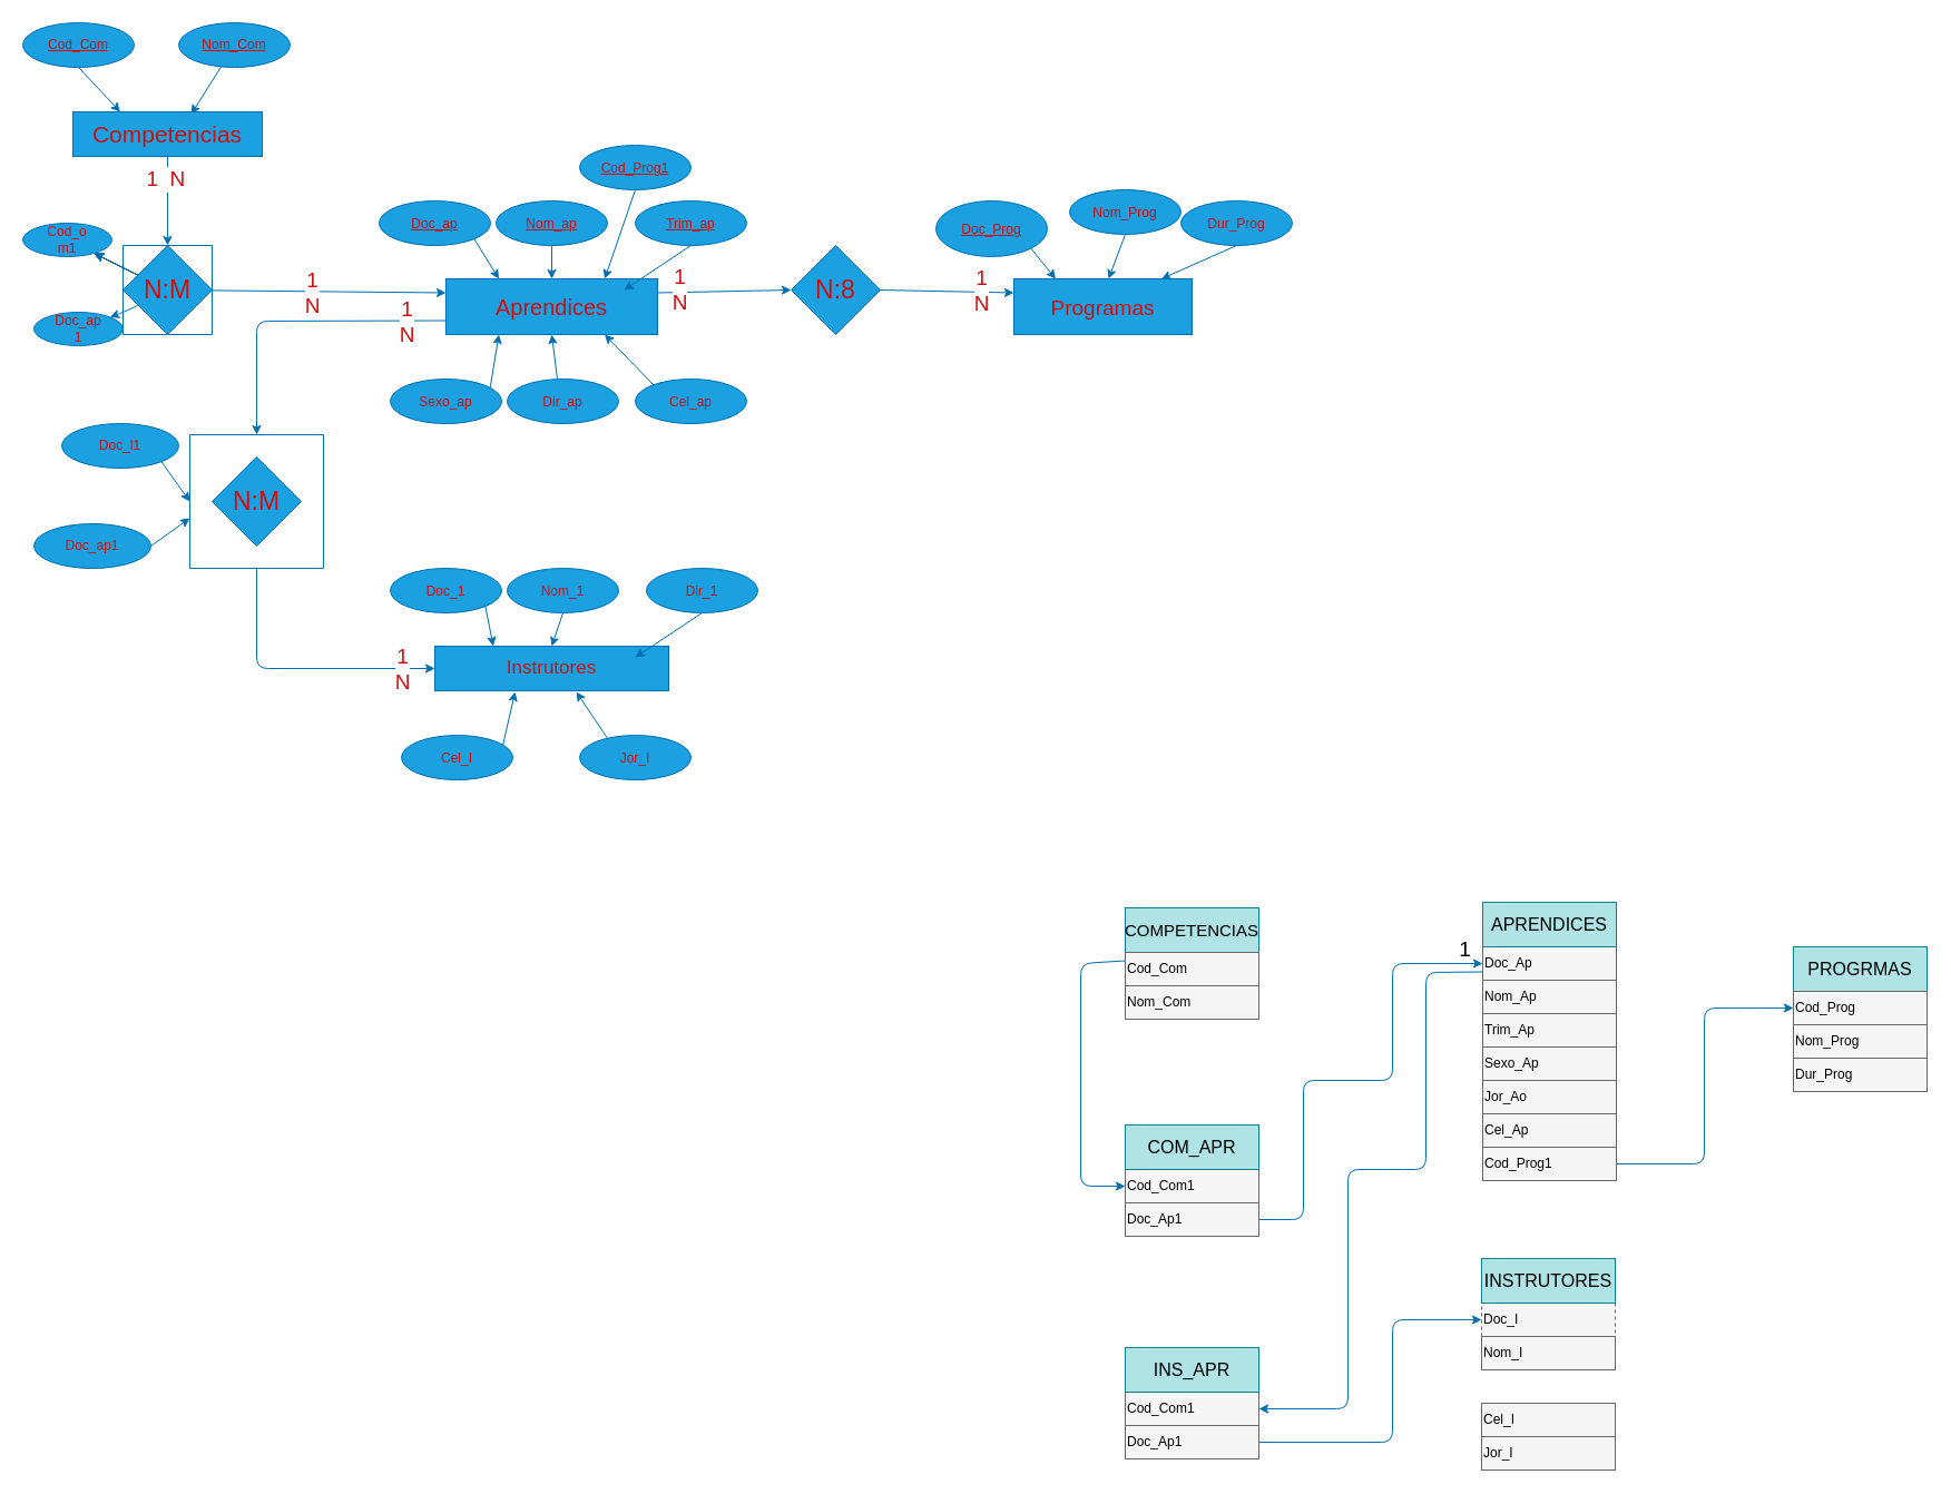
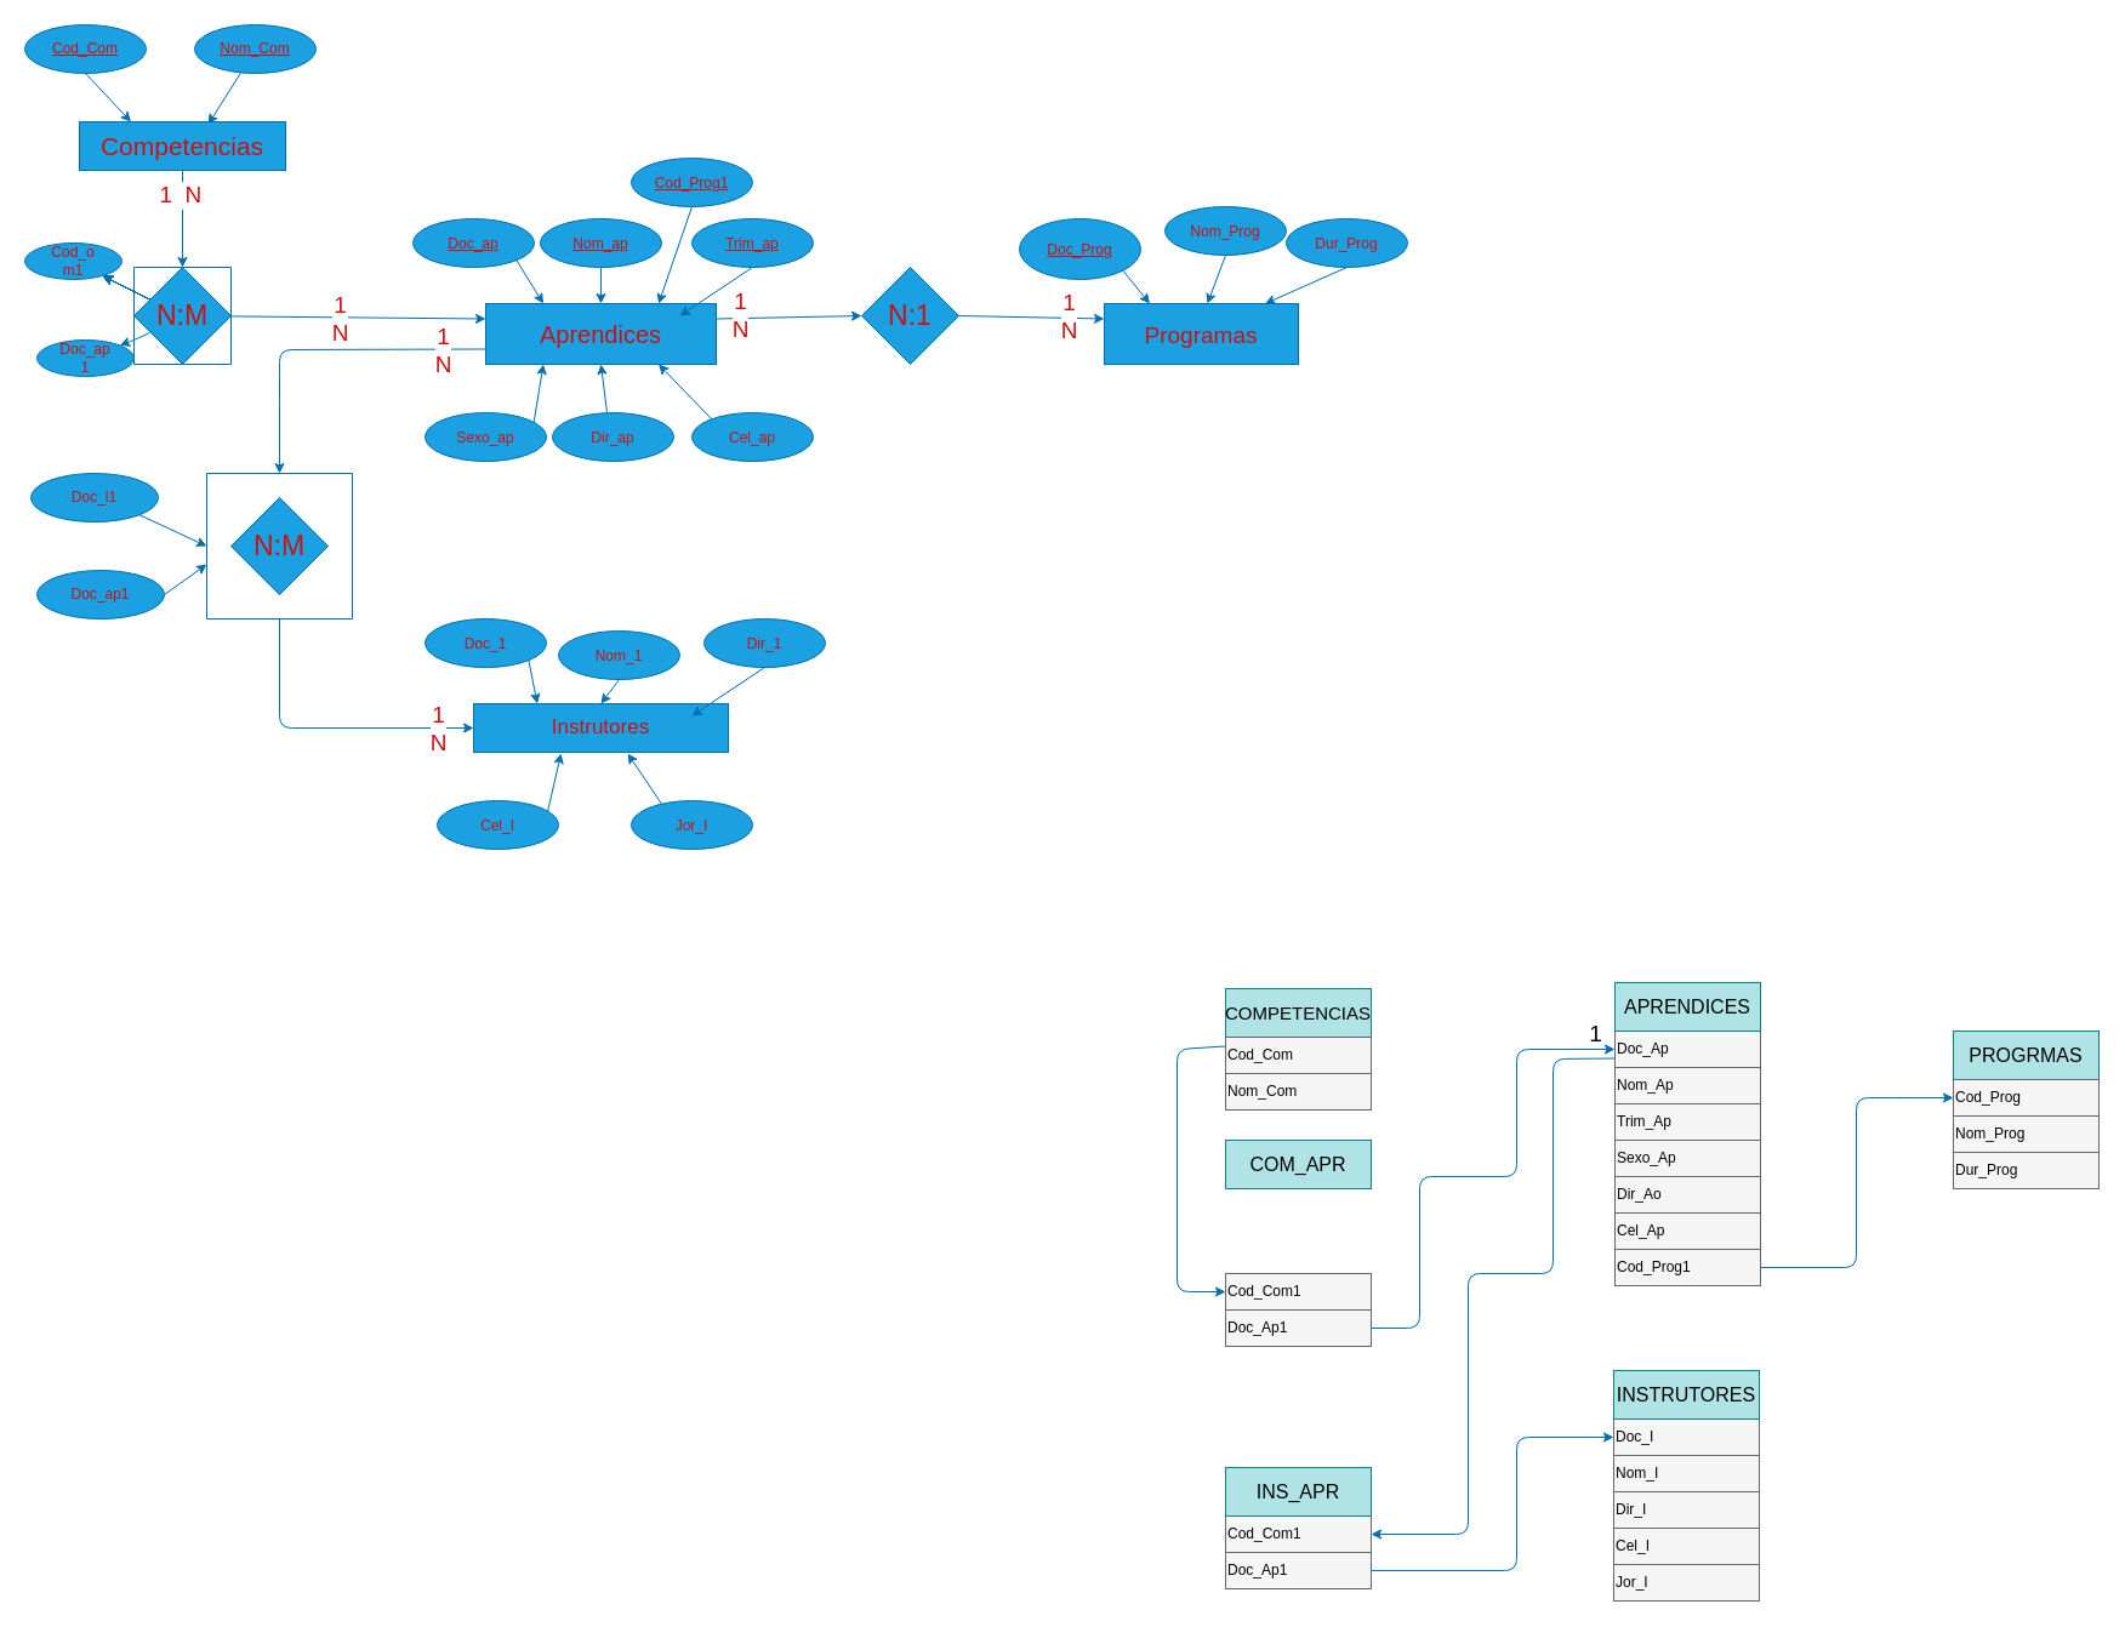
- <mxCell id="46" value="N:8" style="rhombus;whiteSpace=wrap;html=1;fontSize=23;fillColor=#1ba1e2;fontColor=#CC1010;strokeColor=#006EAF;" parent="1" vertex="1"><mxGeometry x="710" y="220" width="80" height="80" as="geometry" /></mxCell>
+ <mxCell id="46" value="N:1" style="rhombus;whiteSpace=wrap;html=1;fontSize=23;fillColor=#1ba1e2;fontColor=#CC1010;strokeColor=#006EAF;" parent="1" vertex="1"><mxGeometry x="710" y="220" width="80" height="80" as="geometry" /></mxCell>
- <mxCell id="41" value="Doc_l1" style="ellipse;whiteSpace=wrap;html=1;fontColor=#CC1010;fillColor=#1ba1e2;strokeColor=#006EAF;" parent="1" vertex="1"><mxGeometry x="55" y="380" width="105" height="40" as="geometry" /></mxCell>
+ <mxCell id="41" value="Doc_l1" style="ellipse;whiteSpace=wrap;html=1;fontColor=#CC1010;fillColor=#1ba1e2;strokeColor=#006EAF;" parent="1" vertex="1"><mxGeometry x="25" y="390" width="105" height="40" as="geometry" /></mxCell>
- <mxCell id="64" value="&lt;font style=&quot;font-size: 12px;&quot;&gt;Nom_1&lt;/font&gt;" style="ellipse;whiteSpace=wrap;html=1;fontSize=17;fontColor=#CC1010;fillColor=#1ba1e2;strokeColor=#006EAF;" parent="1" vertex="1"><mxGeometry x="455" y="510" width="100" height="40" as="geometry" /></mxCell>
+ <mxCell id="64" value="&lt;font style=&quot;font-size: 12px;&quot;&gt;Nom_1&lt;/font&gt;" style="ellipse;whiteSpace=wrap;html=1;fontSize=17;fontColor=#CC1010;fillColor=#1ba1e2;strokeColor=#006EAF;" parent="1" vertex="1"><mxGeometry x="460" y="520" width="100" height="40" as="geometry" /></mxCell>
- <mxCell id="86" value="Jor_Ao" style="rounded=0;whiteSpace=wrap;html=1;fillColor=#f5f5f5;fontColor=#000000;strokeColor=#666666;align=left;" parent="1" vertex="1"><mxGeometry x="1331" y="970" width="120" height="30" as="geometry" /></mxCell>
+ <mxCell id="86" value="Dir_Ao" style="rounded=0;whiteSpace=wrap;html=1;fillColor=#f5f5f5;fontColor=#000000;strokeColor=#666666;align=left;" parent="1" vertex="1"><mxGeometry x="1331" y="970" width="120" height="30" as="geometry" /></mxCell>
- <mxCell id="77" value="&lt;font style=&quot;font-size: 16px;&quot;&gt;COM_APR&lt;/font&gt;" style="rounded=0;whiteSpace=wrap;html=1;fillColor=#b0e3e6;strokeColor=#0e8088;fontColor=#000000;" parent="1" vertex="1"><mxGeometry x="1010" y="1010" width="120" height="40" as="geometry" /></mxCell>
+ <mxCell id="77" value="&lt;font style=&quot;font-size: 16px;&quot;&gt;COM_APR&lt;/font&gt;" style="rounded=0;whiteSpace=wrap;html=1;fillColor=#b0e3e6;strokeColor=#0e8088;fontColor=#000000;" parent="1" vertex="1"><mxGeometry x="1010" y="940" width="120" height="40" as="geometry" /></mxCell>
- <mxCell id="95" value="Doc_I" style="rounded=0;whiteSpace=wrap;html=1;fillColor=#f5f5f5;fontColor=#000000;strokeColor=#666666;align=left;dashed=1;" parent="1" vertex="1"><mxGeometry x="1330" y="1170" width="120" height="30" as="geometry" /></mxCell>
+ <mxCell id="95" value="Doc_I" style="rounded=0;whiteSpace=wrap;html=1;fillColor=#f5f5f5;fontColor=#000000;strokeColor=#666666;align=left;" parent="1" vertex="1"><mxGeometry x="1330" y="1170" width="120" height="30" as="geometry" /></mxCell>
+ <mxCell id="98" value="Dir_I" style="rounded=0;whiteSpace=wrap;html=1;fillColor=#f5f5f5;fontColor=#000000;strokeColor=#666666;align=left;" parent="1" vertex="1"><mxGeometry x="1330" y="1230" width="120" height="30" as="geometry" /></mxCell>
